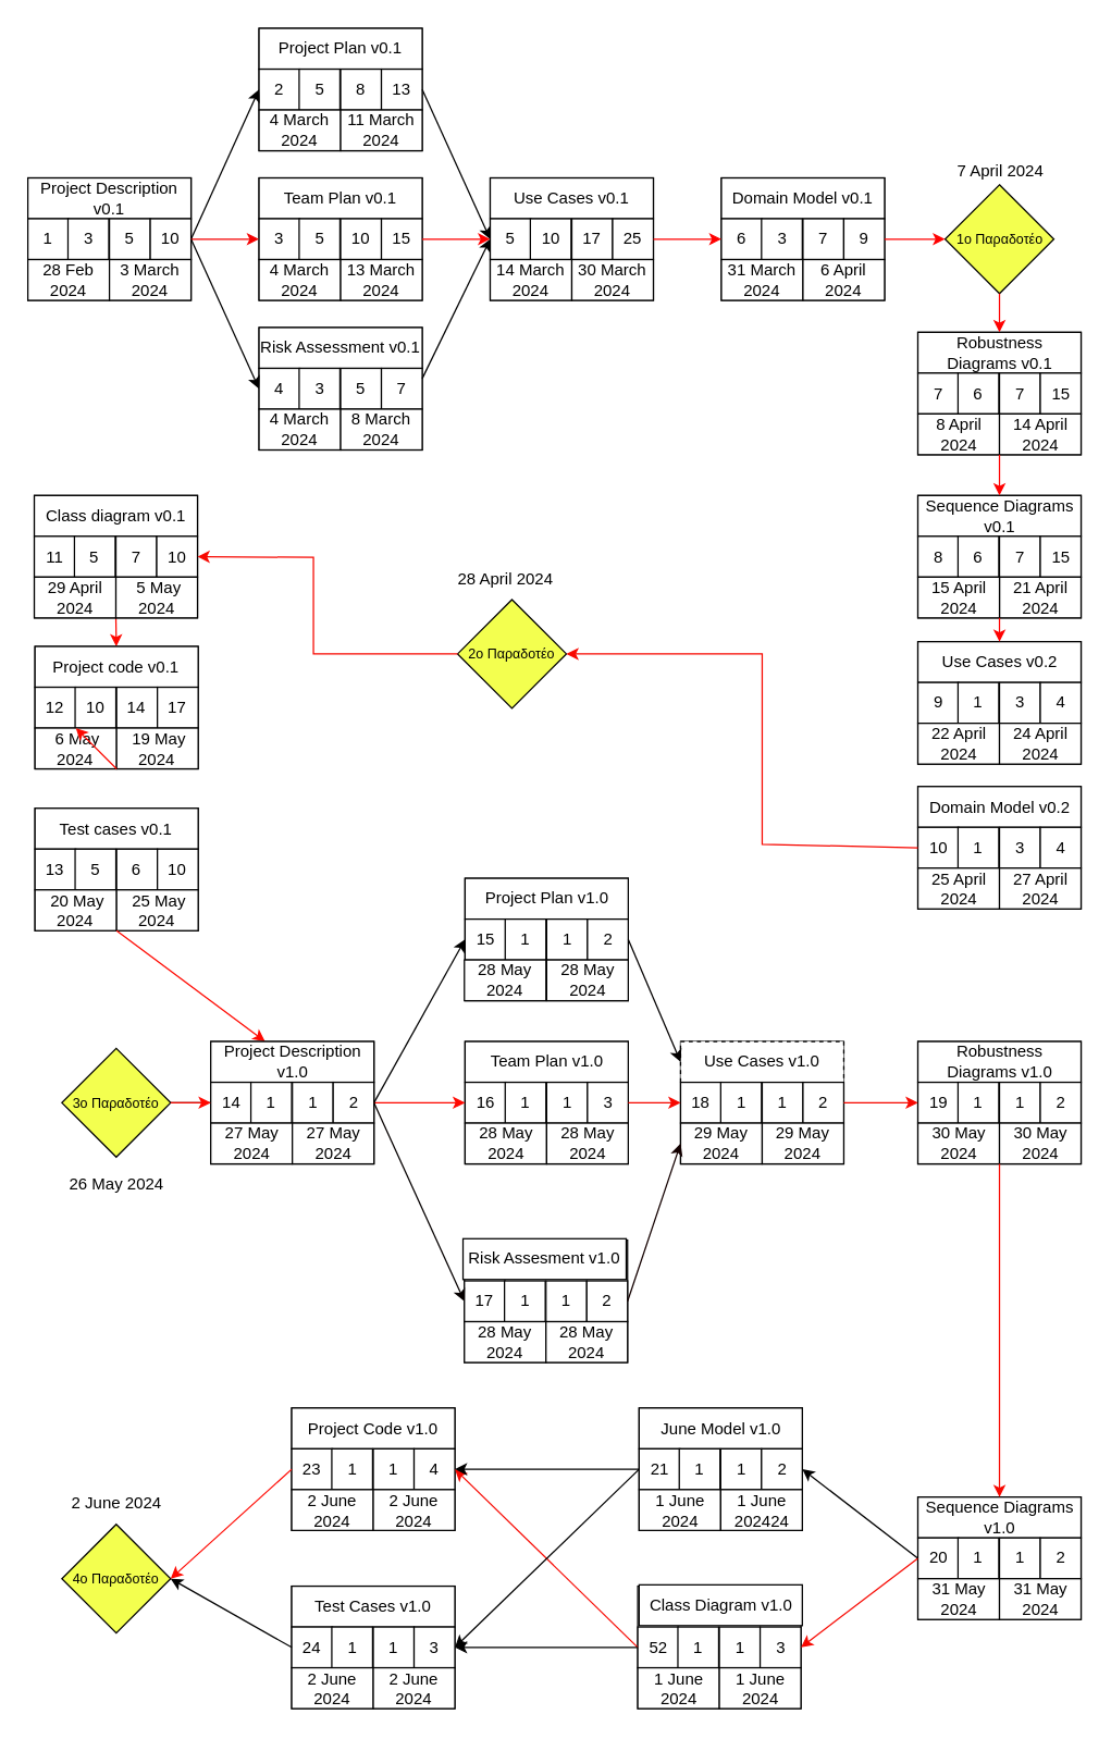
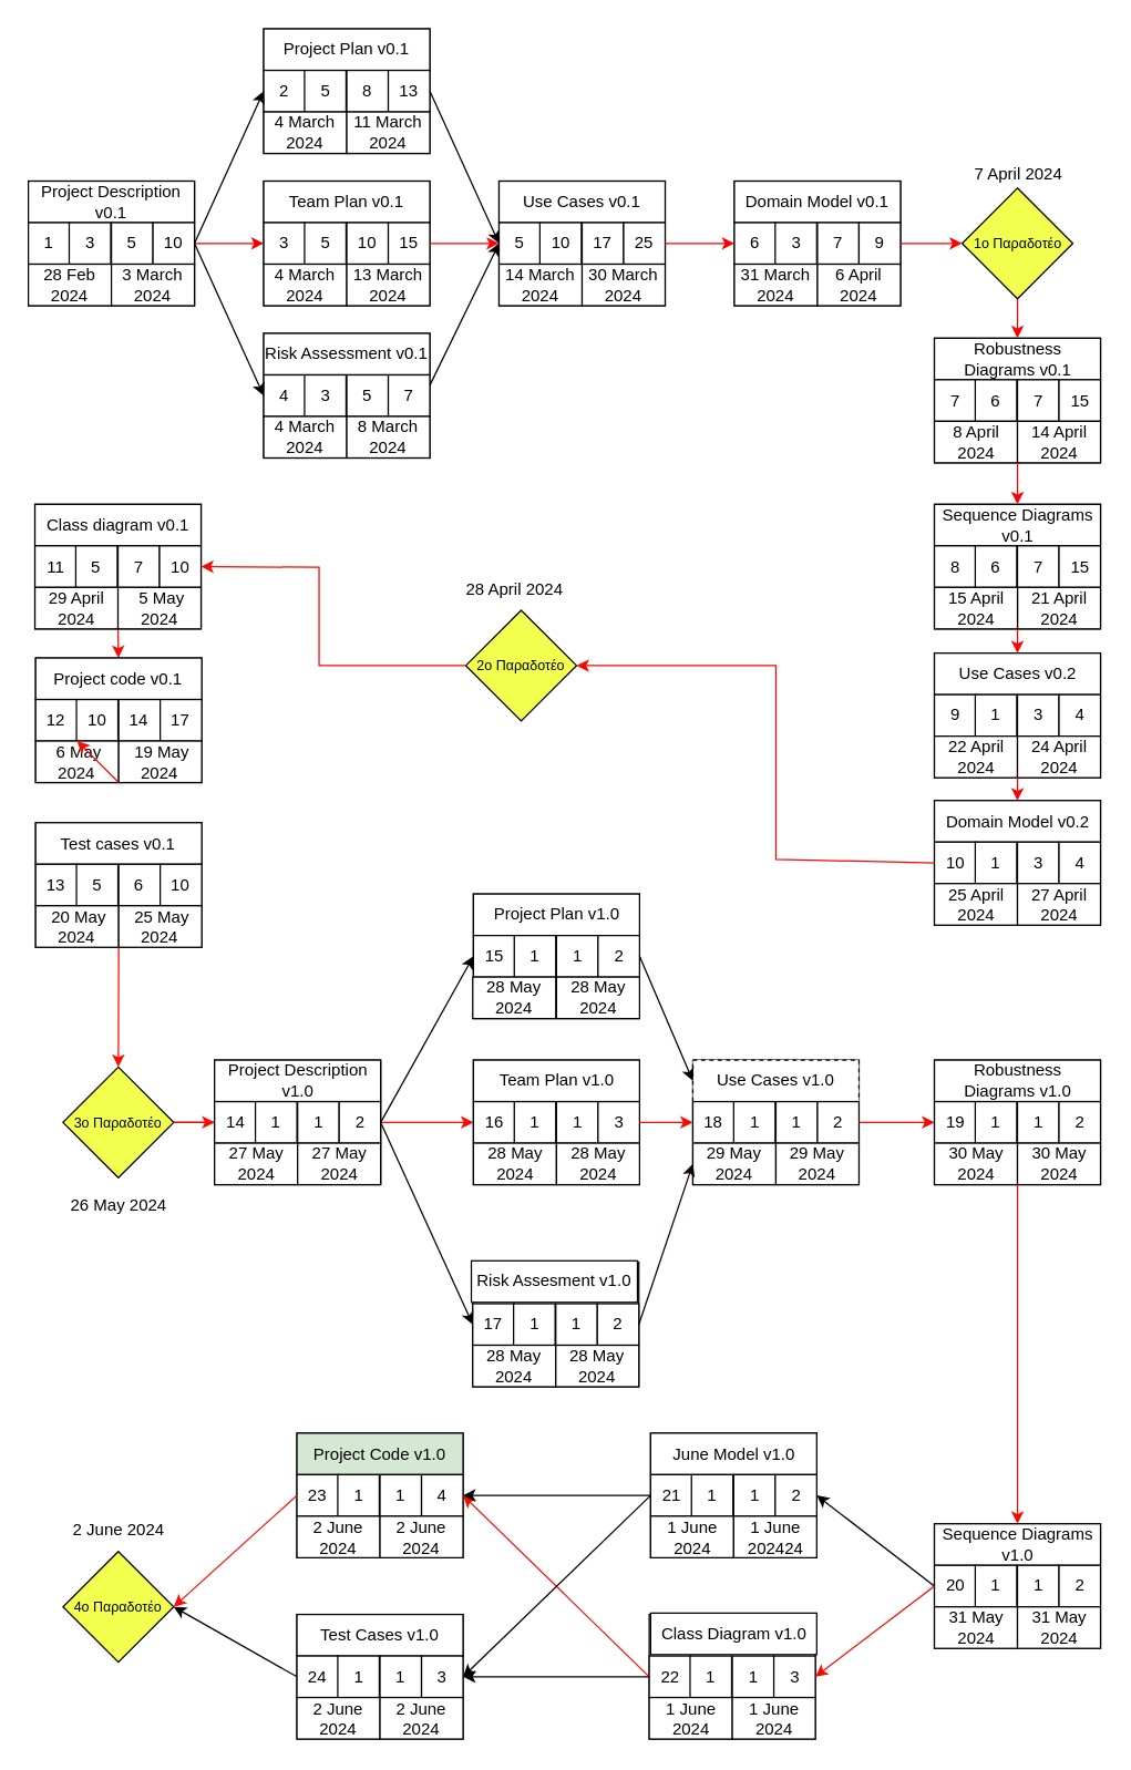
+ <mxCell id="227" value="" style="endArrow=classic;html=1;rounded=0;exitX=0;exitY=1;exitDx=0;exitDy=0;strokeColor=#FF0000;entryX=0.5;entryY=0;entryDx=0;entryDy=0;" parent="1" source="91" target="76" edge="1"><mxGeometry width="50" height="50" relative="1" as="geometry"><mxPoint x="1145" y="88.5" as="sourcePoint" /><mxPoint x="1230" y="-36.5" as="targetPoint" /></mxGeometry></mxCell>
- <mxCell id="121" value="" style="endArrow=classic;html=1;rounded=0;strokeColor=#FF0800;exitX=0;exitY=1;exitDx=0;exitDy=0;" parent="1" source="119" edge="1" target="142"><mxGeometry width="50" height="50" relative="1" as="geometry"><mxPoint x="1070" y="830" as="sourcePoint" /><mxPoint x="1350" y="545" as="targetPoint" /></mxGeometry></mxCell>
+ <mxCell id="121" value="" style="endArrow=classic;html=1;rounded=0;strokeColor=#FF0800;entryX=0.5;entryY=0;entryDx=0;entryDy=0;exitX=0;exitY=1;exitDx=0;exitDy=0;" parent="1" source="119" edge="1" target="123"><mxGeometry width="50" height="50" relative="1" as="geometry"><mxPoint x="1070" y="830" as="sourcePoint" /><mxPoint x="1350" y="545" as="targetPoint" /></mxGeometry></mxCell>
- <mxCell id="205" value="Project Code v1.0" style="rounded=0;whiteSpace=wrap;html=1;" parent="1" vertex="1"><mxGeometry x="214" y="1034.5" width="120" height="30" as="geometry" /></mxCell>
+ <mxCell id="205" value="Project Code v1.0" style="rounded=0;whiteSpace=wrap;html=1;fillColor=#d5e8d4;" parent="1" vertex="1"><mxGeometry x="214" y="1034.5" width="120" height="30" as="geometry" /></mxCell>
- <mxCell id="174" value="52" style="rounded=0;whiteSpace=wrap;html=1;" parent="1" vertex="1"><mxGeometry x="468.5" y="1195.5" width="30" height="30" as="geometry" /></mxCell>
+ <mxCell id="174" value="22" style="rounded=0;whiteSpace=wrap;html=1;" parent="1" vertex="1"><mxGeometry x="468.5" y="1195.5" width="30" height="30" as="geometry" /></mxCell>
